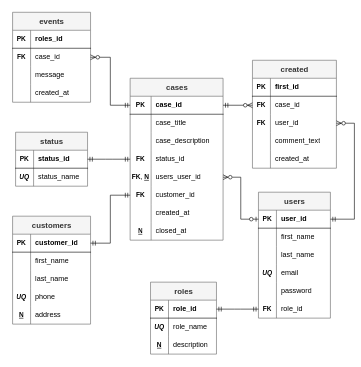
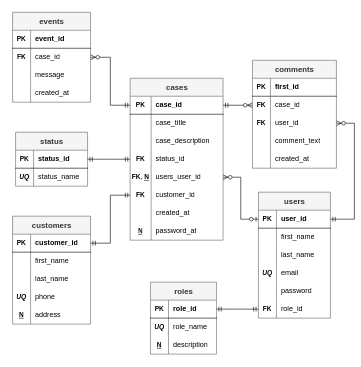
- <mxCell id="98" value="roles_id" style="shape=partialRectangle;connectable=0;fillColor=none;top=0;left=0;bottom=0;right=0;align=left;spacingLeft=6;fontStyle=1;overflow=hidden;whiteSpace=wrap;html=1;" vertex="1" parent="96"><mxGeometry x="30" width="100" height="30" as="geometry"><mxRectangle width="100" height="30" as="alternateBounds" /></mxGeometry></mxCell>
+ <mxCell id="98" value="event_id" style="shape=partialRectangle;connectable=0;fillColor=none;top=0;left=0;bottom=0;right=0;align=left;spacingLeft=6;fontStyle=1;overflow=hidden;whiteSpace=wrap;html=1;" vertex="1" parent="96"><mxGeometry x="30" width="100" height="30" as="geometry"><mxRectangle width="100" height="30" as="alternateBounds" /></mxGeometry></mxCell>
- <mxCell id="56" value="created" style="shape=table;startSize=30;container=1;collapsible=1;childLayout=tableLayout;fixedRows=1;rowLines=0;fontStyle=1;align=center;resizeLast=1;html=1;fillColor=#f5f5f5;fontColor=#333333;strokeColor=#666666;fontSize=13;" parent="1" vertex="1"><mxGeometry x="420" y="100" width="140" height="180" as="geometry" /></mxCell>
+ <mxCell id="56" value="comments" style="shape=table;startSize=30;container=1;collapsible=1;childLayout=tableLayout;fixedRows=1;rowLines=0;fontStyle=1;align=center;resizeLast=1;html=1;fillColor=#f5f5f5;fontColor=#333333;strokeColor=#666666;fontSize=13;" parent="1" vertex="1"><mxGeometry x="420" y="100" width="140" height="180" as="geometry" /></mxCell>
- <mxCell id="55" value="closed_at" style="shape=partialRectangle;connectable=0;fillColor=none;top=0;left=0;bottom=0;right=0;align=left;spacingLeft=6;overflow=hidden;whiteSpace=wrap;html=1;" parent="53" vertex="1"><mxGeometry x="35" width="120" height="30" as="geometry"><mxRectangle width="120" height="30" as="alternateBounds" /></mxGeometry></mxCell>
+ <mxCell id="55" value="password_at" style="shape=partialRectangle;connectable=0;fillColor=none;top=0;left=0;bottom=0;right=0;align=left;spacingLeft=6;overflow=hidden;whiteSpace=wrap;html=1;" parent="53" vertex="1"><mxGeometry x="35" width="120" height="30" as="geometry"><mxRectangle width="120" height="30" as="alternateBounds" /></mxGeometry></mxCell>
